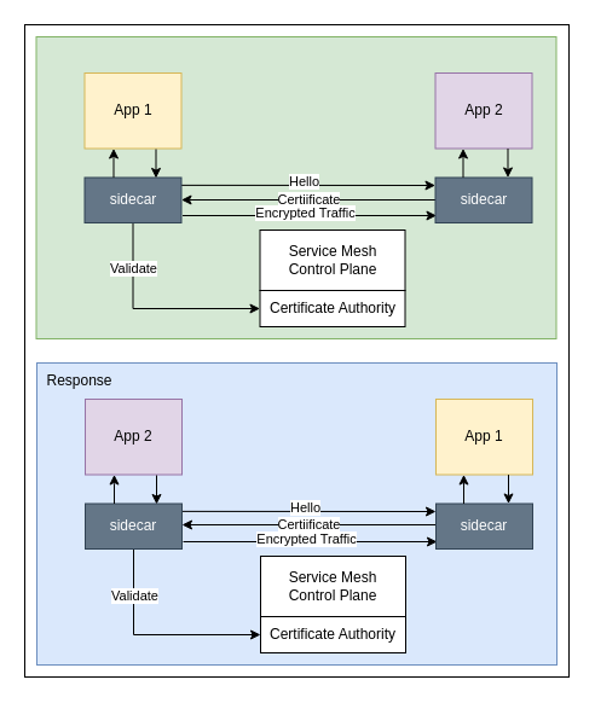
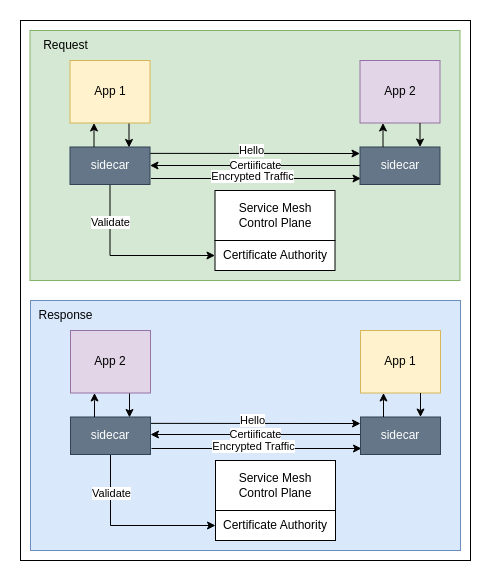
+ <mxCell id="34" value="&lt;font style=&quot;font-size: 12px;&quot;&gt;Request&lt;/font&gt;" style="text;html=1;align=center;verticalAlign=middle;resizable=0;points=[];autosize=1;strokeColor=none;fillColor=none;" vertex="1" parent="1"><mxGeometry x="29.5" y="30" width="70" height="30" as="geometry" /></mxCell>
